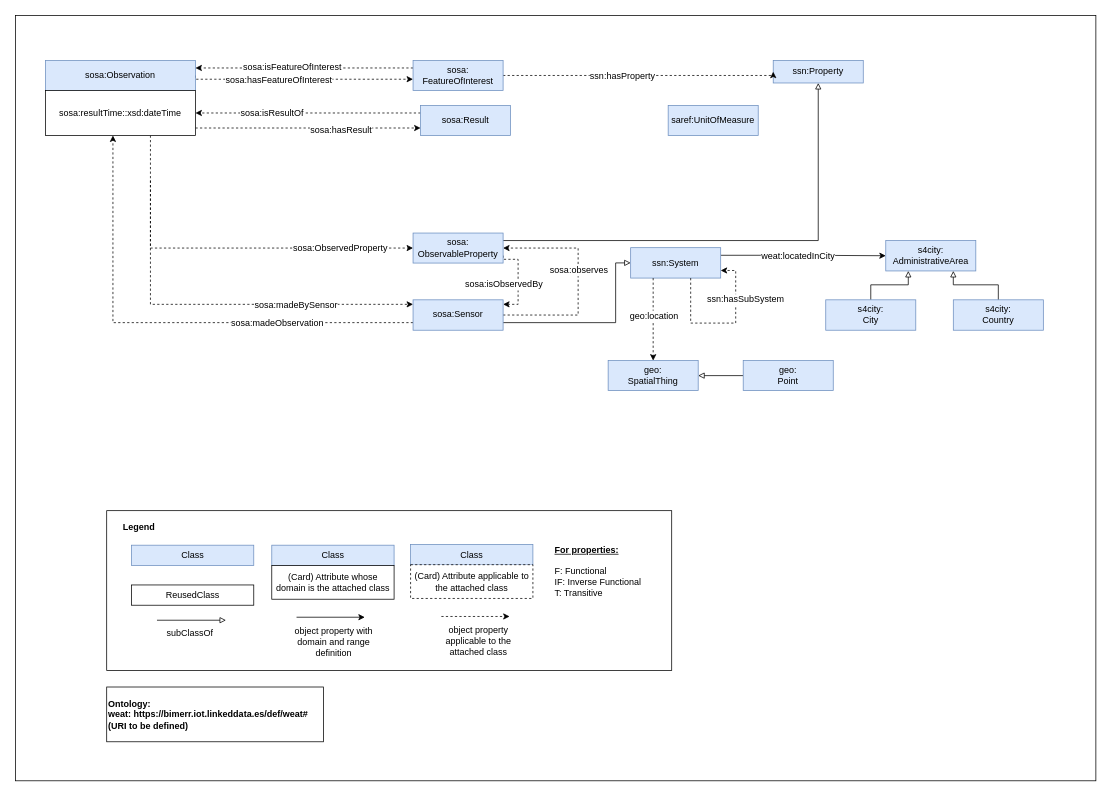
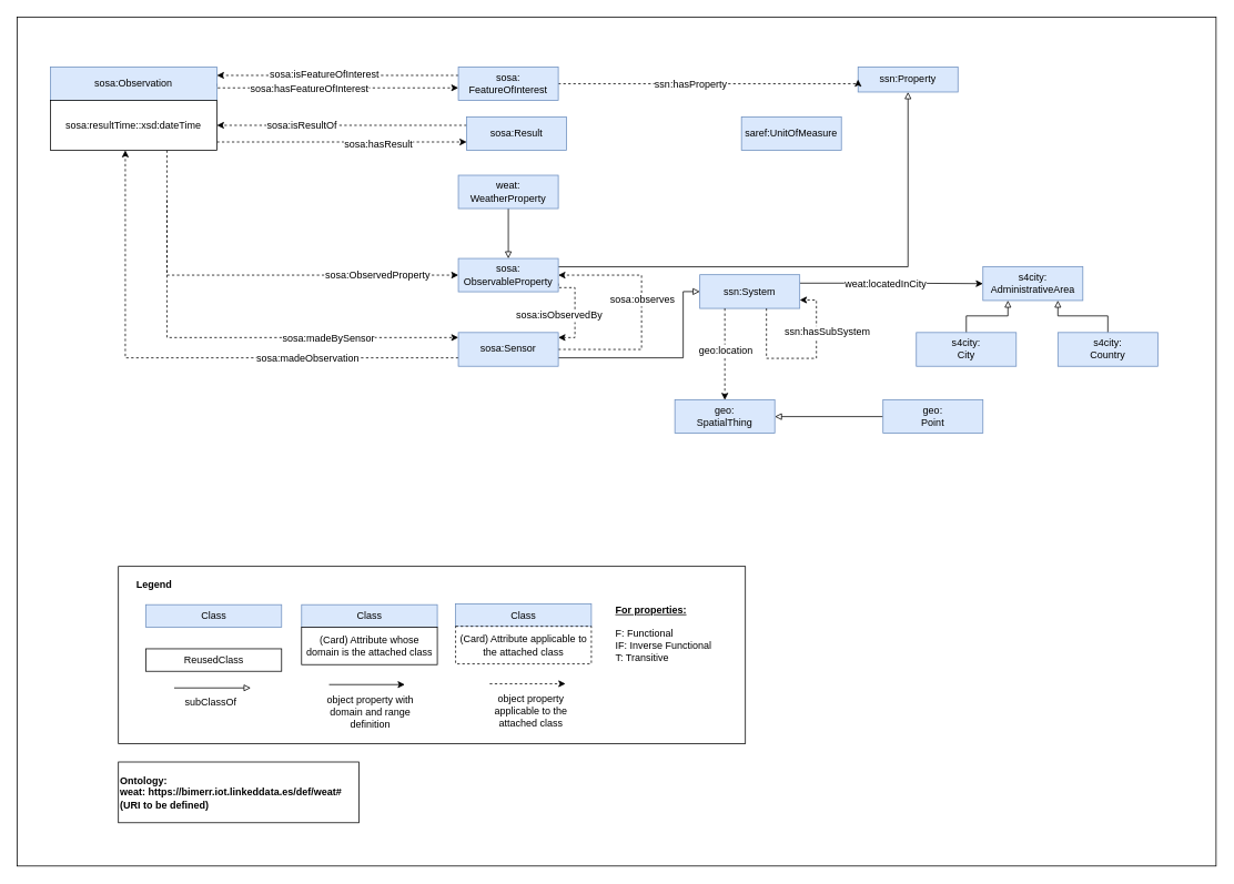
+ <mxCell id="42" value="weat:&lt;br&gt;WeatherProperty" style="rounded=0;whiteSpace=wrap;html=1;fillColor=#dae8fc;strokeColor=#6c8ebf;" vertex="1" parent="1"><mxGeometry x="550" y="210" width="120" height="40" as="geometry" /></mxCell>
+ <mxCell id="41" style="edgeStyle=orthogonalEdgeStyle;rounded=0;orthogonalLoop=1;jettySize=auto;html=1;exitX=0.5;exitY=1;exitDx=0;exitDy=0;endArrow=block;endFill=0;" edge="1" parent="1" source="42" target="18"><mxGeometry relative="1" as="geometry" /></mxCell>
- <mxCell id="45" value="geo:&lt;br&gt;Point" style="rounded=0;whiteSpace=wrap;html=1;fillColor=#dae8fc;strokeColor=#6c8ebf;" vertex="1" parent="1"><mxGeometry x="990" y="480" width="120" height="40" as="geometry" /></mxCell>
+ <mxCell id="45" value="geo:&lt;br&gt;Point" style="rounded=0;whiteSpace=wrap;html=1;fillColor=#dae8fc;strokeColor=#6c8ebf;" vertex="1" parent="1"><mxGeometry x="1060" y="480" width="120" height="40" as="geometry" /></mxCell>
